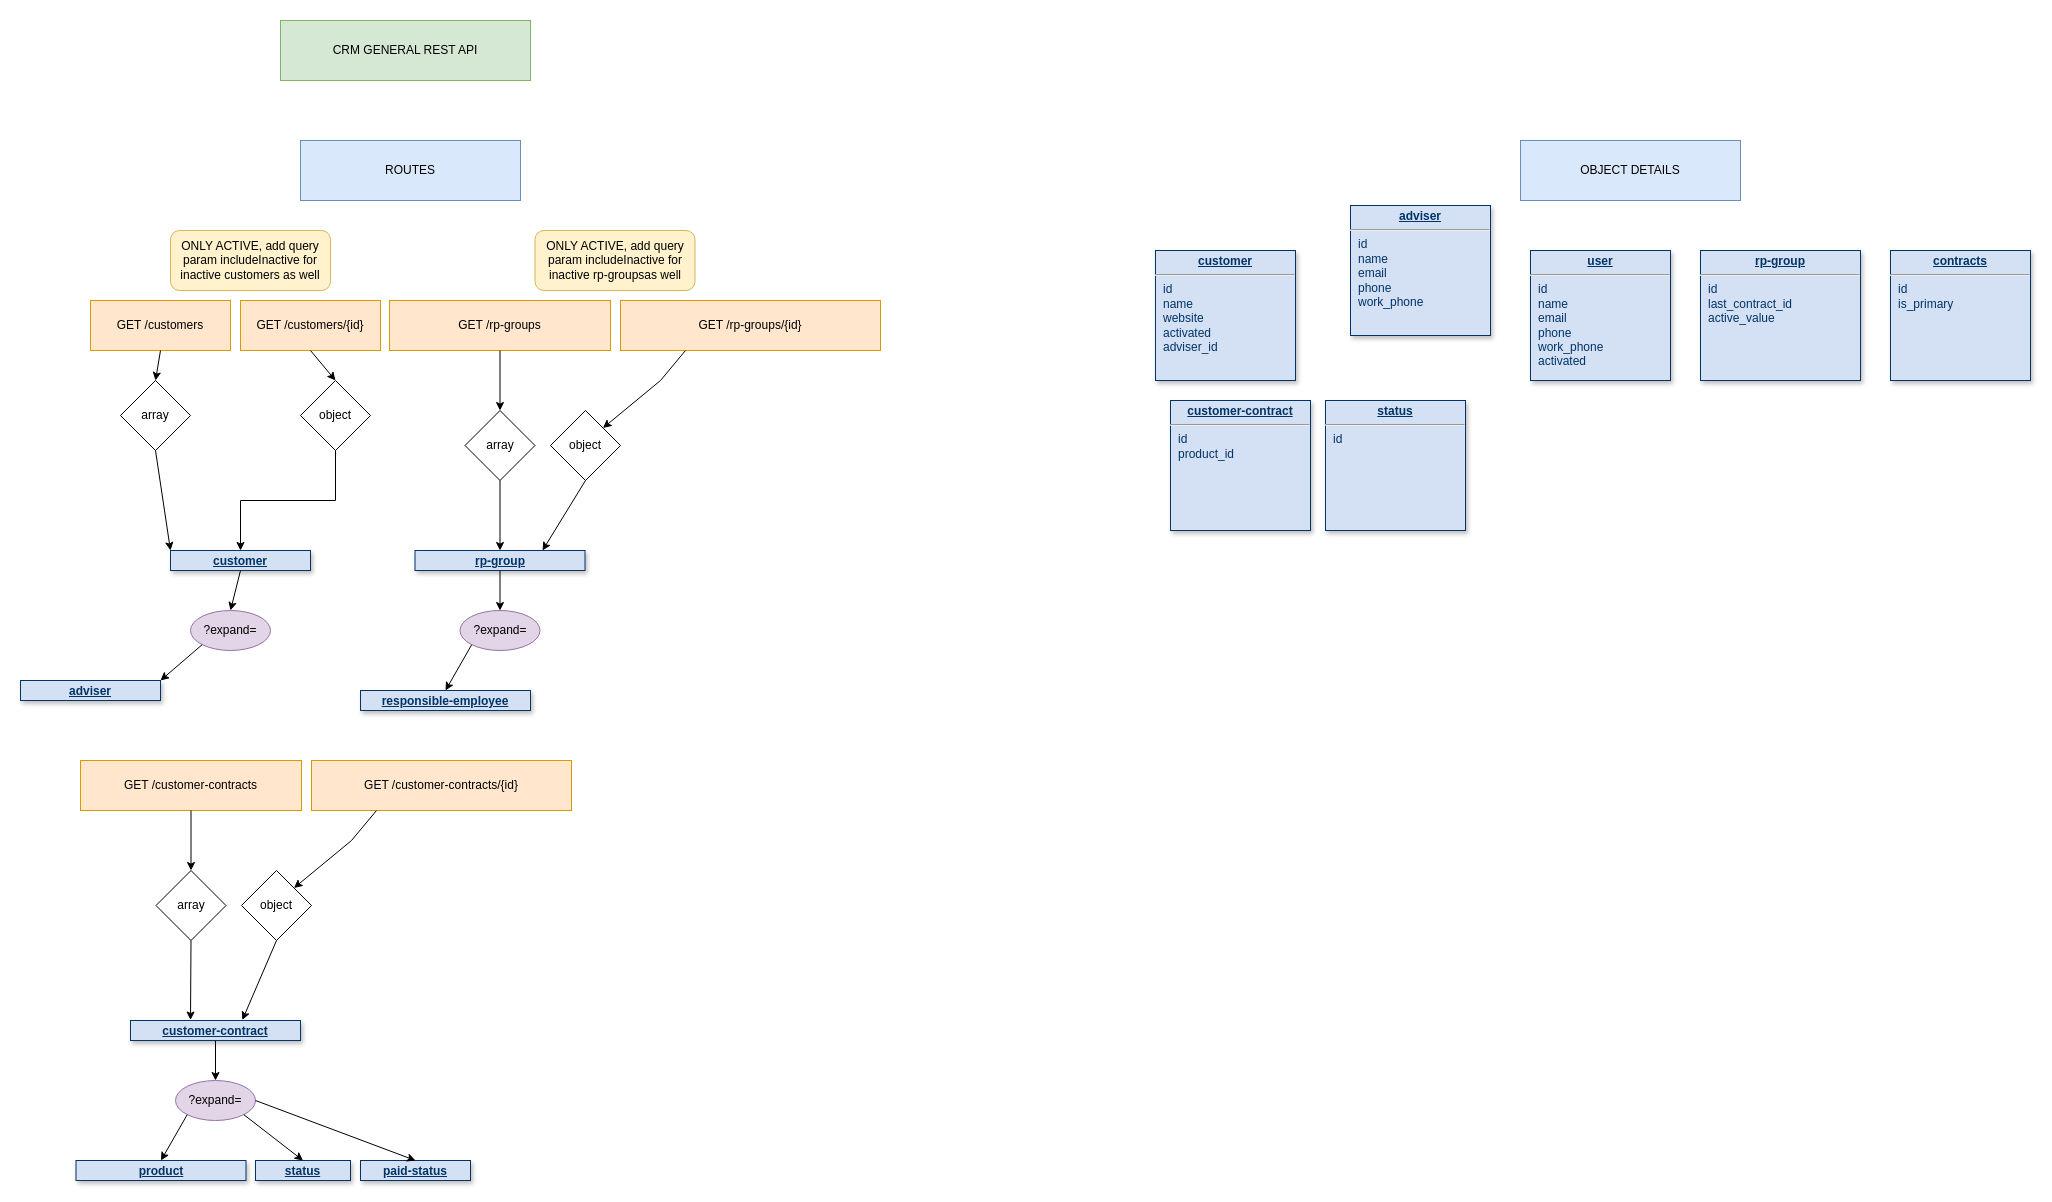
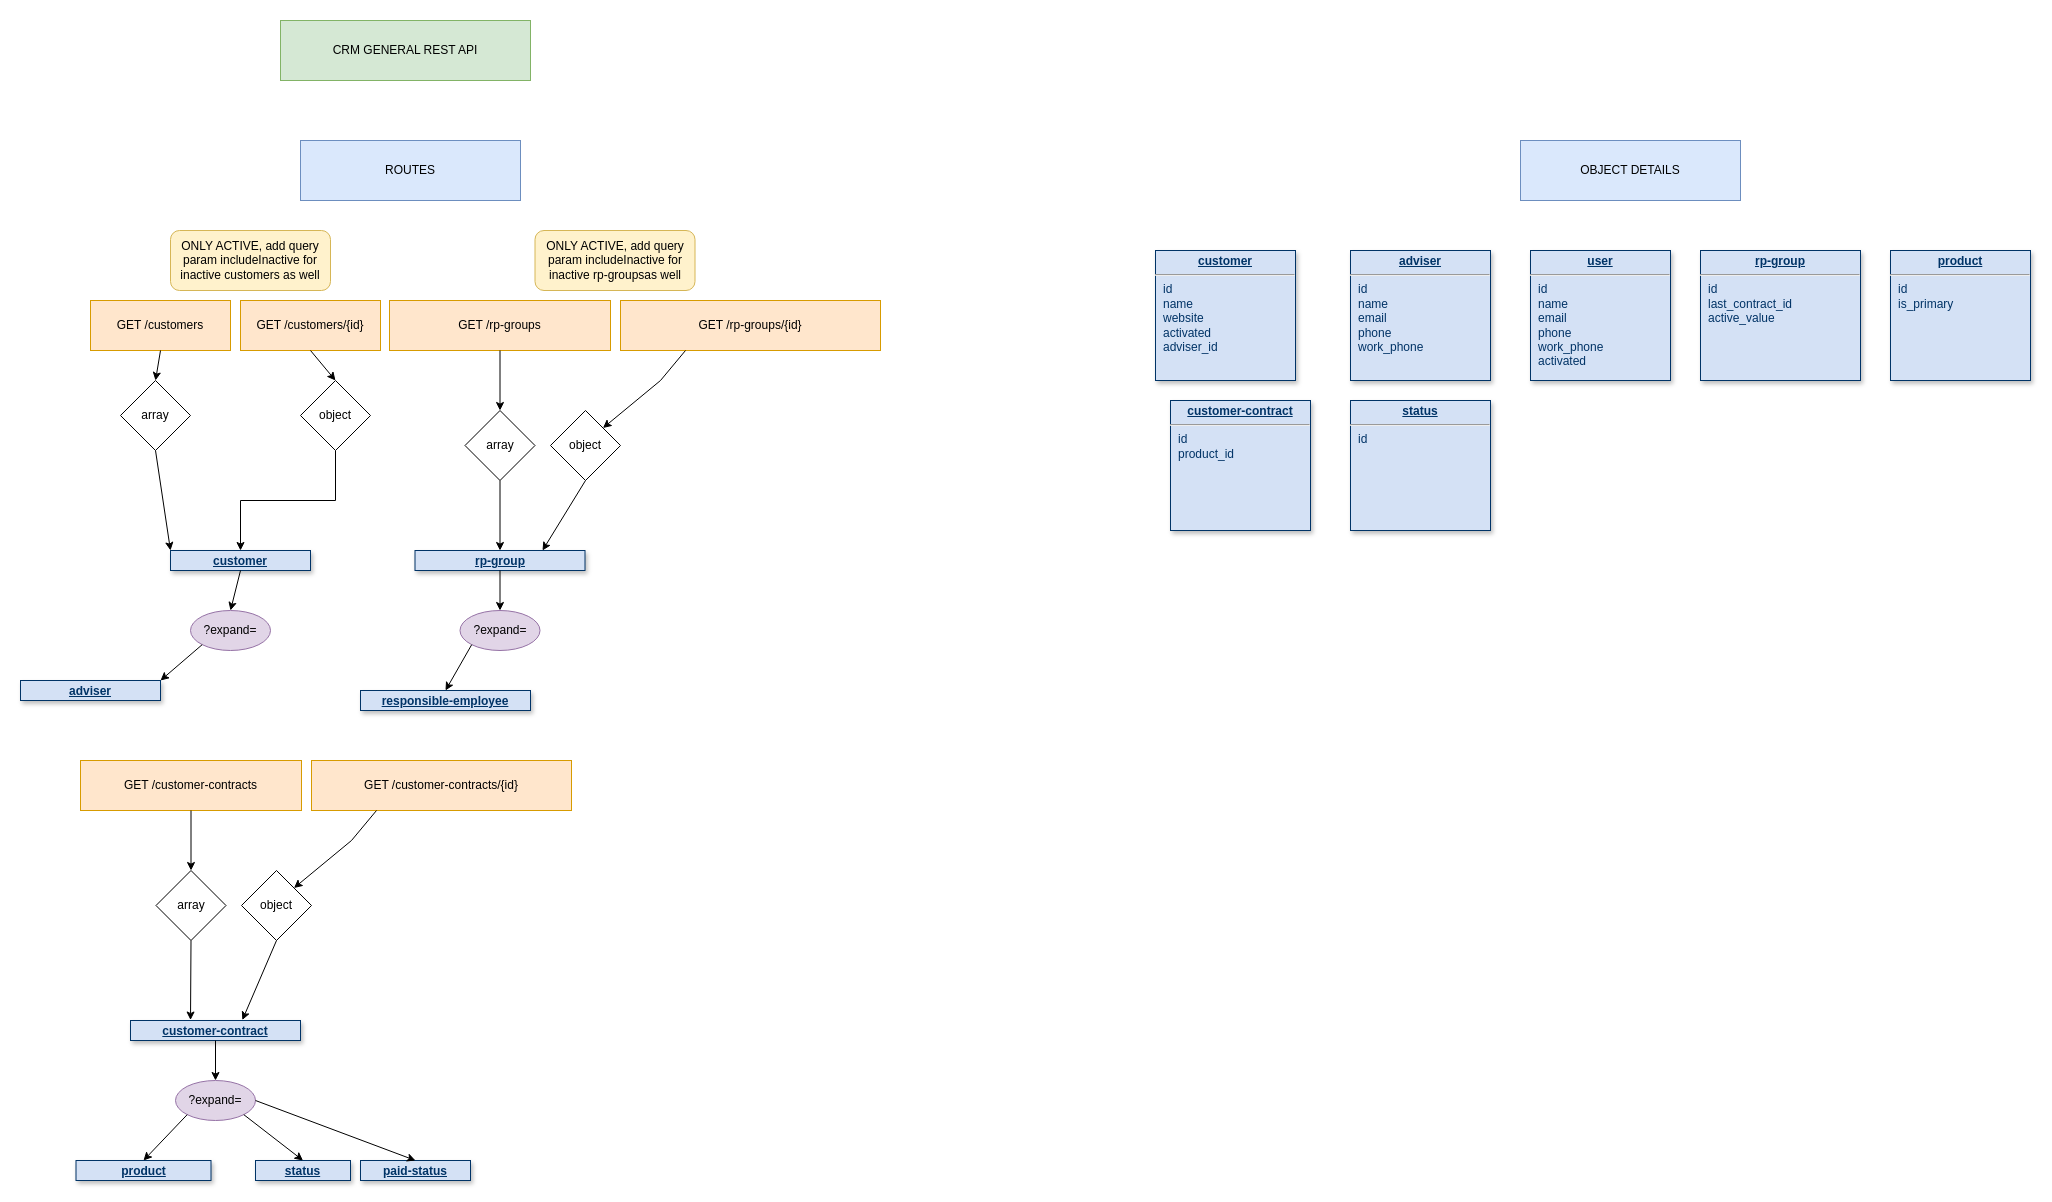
- <mxCell id="17" value="&lt;p style=&quot;margin: 0px ; margin-top: 4px ; text-align: center ; text-decoration: underline&quot;&gt;&lt;strong&gt;adviser&lt;br&gt;&lt;/strong&gt;&lt;/p&gt;&lt;hr&gt;&lt;p style=&quot;margin: 0px ; margin-left: 8px&quot;&gt;id&lt;/p&gt;&lt;p style=&quot;margin: 0px ; margin-left: 8px&quot;&gt;name&lt;/p&gt;&lt;p style=&quot;margin: 0px ; margin-left: 8px&quot;&gt;email&lt;/p&gt;&lt;p style=&quot;margin: 0px ; margin-left: 8px&quot;&gt;phone&lt;/p&gt;&lt;p style=&quot;margin: 0px ; margin-left: 8px&quot;&gt;work_phone&lt;br&gt;&lt;/p&gt;&lt;p style=&quot;margin: 0px ; margin-left: 8px&quot;&gt;&lt;br&gt;&lt;/p&gt;&lt;p style=&quot;margin: 0px ; margin-left: 8px&quot;&gt;&lt;br&gt;&lt;/p&gt;&lt;p style=&quot;margin: 0px ; margin-left: 8px&quot;&gt;&lt;br&gt;&lt;/p&gt;" style="verticalAlign=top;align=left;overflow=fill;fontSize=12;fontFamily=Helvetica;html=1;strokeColor=#003366;shadow=1;fillColor=#D4E1F5;fontColor=#003366" vertex="1" parent="1"><mxGeometry x="1350" y="205" width="140" height="130" as="geometry" /></mxCell>
+ <mxCell id="17" value="&lt;p style=&quot;margin: 0px ; margin-top: 4px ; text-align: center ; text-decoration: underline&quot;&gt;&lt;strong&gt;adviser&lt;br&gt;&lt;/strong&gt;&lt;/p&gt;&lt;hr&gt;&lt;p style=&quot;margin: 0px ; margin-left: 8px&quot;&gt;id&lt;/p&gt;&lt;p style=&quot;margin: 0px ; margin-left: 8px&quot;&gt;name&lt;/p&gt;&lt;p style=&quot;margin: 0px ; margin-left: 8px&quot;&gt;email&lt;/p&gt;&lt;p style=&quot;margin: 0px ; margin-left: 8px&quot;&gt;phone&lt;/p&gt;&lt;p style=&quot;margin: 0px ; margin-left: 8px&quot;&gt;work_phone&lt;br&gt;&lt;/p&gt;&lt;p style=&quot;margin: 0px ; margin-left: 8px&quot;&gt;&lt;br&gt;&lt;/p&gt;&lt;p style=&quot;margin: 0px ; margin-left: 8px&quot;&gt;&lt;br&gt;&lt;/p&gt;&lt;p style=&quot;margin: 0px ; margin-left: 8px&quot;&gt;&lt;br&gt;&lt;/p&gt;" style="verticalAlign=top;align=left;overflow=fill;fontSize=12;fontFamily=Helvetica;html=1;strokeColor=#003366;shadow=1;fillColor=#D4E1F5;fontColor=#003366" vertex="1" parent="1"><mxGeometry x="1350" y="250" width="140" height="130" as="geometry" /></mxCell>
- <mxCell id="23" value="&lt;p style=&quot;margin: 0px ; margin-top: 4px ; text-align: center ; text-decoration: underline&quot;&gt;&lt;strong&gt;contracts&lt;br&gt;&lt;/strong&gt;&lt;/p&gt;&lt;hr&gt;&lt;p style=&quot;margin: 0px ; margin-left: 8px&quot;&gt;id&lt;/p&gt;&lt;p style=&quot;margin: 0px ; margin-left: 8px&quot;&gt;is_primary&lt;br&gt;&lt;/p&gt;&lt;p style=&quot;margin: 0px ; margin-left: 8px&quot;&gt;&lt;br&gt;&lt;/p&gt;&lt;p style=&quot;margin: 0px ; margin-left: 8px&quot;&gt;&lt;br&gt;&lt;/p&gt;" style="verticalAlign=top;align=left;overflow=fill;fontSize=12;fontFamily=Helvetica;html=1;strokeColor=#003366;shadow=1;fillColor=#D4E1F5;fontColor=#003366" vertex="1" parent="1"><mxGeometry x="1890" y="250" width="140" height="130" as="geometry" /></mxCell>
+ <mxCell id="23" value="&lt;p style=&quot;margin: 0px ; margin-top: 4px ; text-align: center ; text-decoration: underline&quot;&gt;&lt;strong&gt;product&lt;br&gt;&lt;/strong&gt;&lt;/p&gt;&lt;hr&gt;&lt;p style=&quot;margin: 0px ; margin-left: 8px&quot;&gt;id&lt;/p&gt;&lt;p style=&quot;margin: 0px ; margin-left: 8px&quot;&gt;is_primary&lt;br&gt;&lt;/p&gt;&lt;p style=&quot;margin: 0px ; margin-left: 8px&quot;&gt;&lt;br&gt;&lt;/p&gt;&lt;p style=&quot;margin: 0px ; margin-left: 8px&quot;&gt;&lt;br&gt;&lt;/p&gt;" style="verticalAlign=top;align=left;overflow=fill;fontSize=12;fontFamily=Helvetica;html=1;strokeColor=#003366;shadow=1;fillColor=#D4E1F5;fontColor=#003366" vertex="1" parent="1"><mxGeometry x="1890" y="250" width="140" height="130" as="geometry" /></mxCell>
- <mxCell id="39" value="&lt;p style=&quot;margin: 0px ; margin-top: 4px ; text-align: center ; text-decoration: underline&quot;&gt;&lt;strong&gt;status&lt;br&gt;&lt;/strong&gt;&lt;/p&gt;&lt;hr&gt;&lt;p style=&quot;margin: 0px ; margin-left: 8px&quot;&gt;id&lt;/p&gt;&lt;p style=&quot;margin: 0px ; margin-left: 8px&quot;&gt;&lt;br&gt;&lt;/p&gt;&lt;p style=&quot;margin: 0px ; margin-left: 8px&quot;&gt;&lt;br&gt;&lt;/p&gt;&lt;p style=&quot;margin: 0px ; margin-left: 8px&quot;&gt;&lt;br&gt;&lt;/p&gt;&lt;p style=&quot;margin: 0px ; margin-left: 8px&quot;&gt;&lt;br&gt;&lt;/p&gt;" style="verticalAlign=top;align=left;overflow=fill;fontSize=12;fontFamily=Helvetica;html=1;strokeColor=#003366;shadow=1;fillColor=#D4E1F5;fontColor=#003366" vertex="1" parent="1"><mxGeometry x="1325" y="400" width="140" height="130" as="geometry" /></mxCell>
+ <mxCell id="39" value="&lt;p style=&quot;margin: 0px ; margin-top: 4px ; text-align: center ; text-decoration: underline&quot;&gt;&lt;strong&gt;status&lt;br&gt;&lt;/strong&gt;&lt;/p&gt;&lt;hr&gt;&lt;p style=&quot;margin: 0px ; margin-left: 8px&quot;&gt;id&lt;/p&gt;&lt;p style=&quot;margin: 0px ; margin-left: 8px&quot;&gt;&lt;br&gt;&lt;/p&gt;&lt;p style=&quot;margin: 0px ; margin-left: 8px&quot;&gt;&lt;br&gt;&lt;/p&gt;&lt;p style=&quot;margin: 0px ; margin-left: 8px&quot;&gt;&lt;br&gt;&lt;/p&gt;&lt;p style=&quot;margin: 0px ; margin-left: 8px&quot;&gt;&lt;br&gt;&lt;/p&gt;" style="verticalAlign=top;align=left;overflow=fill;fontSize=12;fontFamily=Helvetica;html=1;strokeColor=#003366;shadow=1;fillColor=#D4E1F5;fontColor=#003366" vertex="1" parent="1"><mxGeometry x="1350" y="400" width="140" height="130" as="geometry" /></mxCell>
- <mxCell id="51" value="&lt;p style=&quot;margin: 0px ; margin-top: 4px ; text-align: center ; text-decoration: underline&quot;&gt;&lt;strong&gt;product&lt;br&gt;&lt;/strong&gt;&lt;/p&gt;" style="verticalAlign=top;align=left;overflow=fill;fontSize=12;fontFamily=Helvetica;html=1;strokeColor=#003366;shadow=1;fillColor=#D4E1F5;fontColor=#003366" vertex="1" parent="1"><mxGeometry x="75.5" y="1160" width="170" height="20" as="geometry" /></mxCell>
+ <mxCell id="51" value="&lt;p style=&quot;margin: 0px ; margin-top: 4px ; text-align: center ; text-decoration: underline&quot;&gt;&lt;strong&gt;product&lt;br&gt;&lt;/strong&gt;&lt;/p&gt;" style="verticalAlign=top;align=left;overflow=fill;fontSize=12;fontFamily=Helvetica;html=1;strokeColor=#003366;shadow=1;fillColor=#D4E1F5;fontColor=#003366" vertex="1" parent="1"><mxGeometry x="75.5" y="1160" width="135" height="20" as="geometry" /></mxCell>
